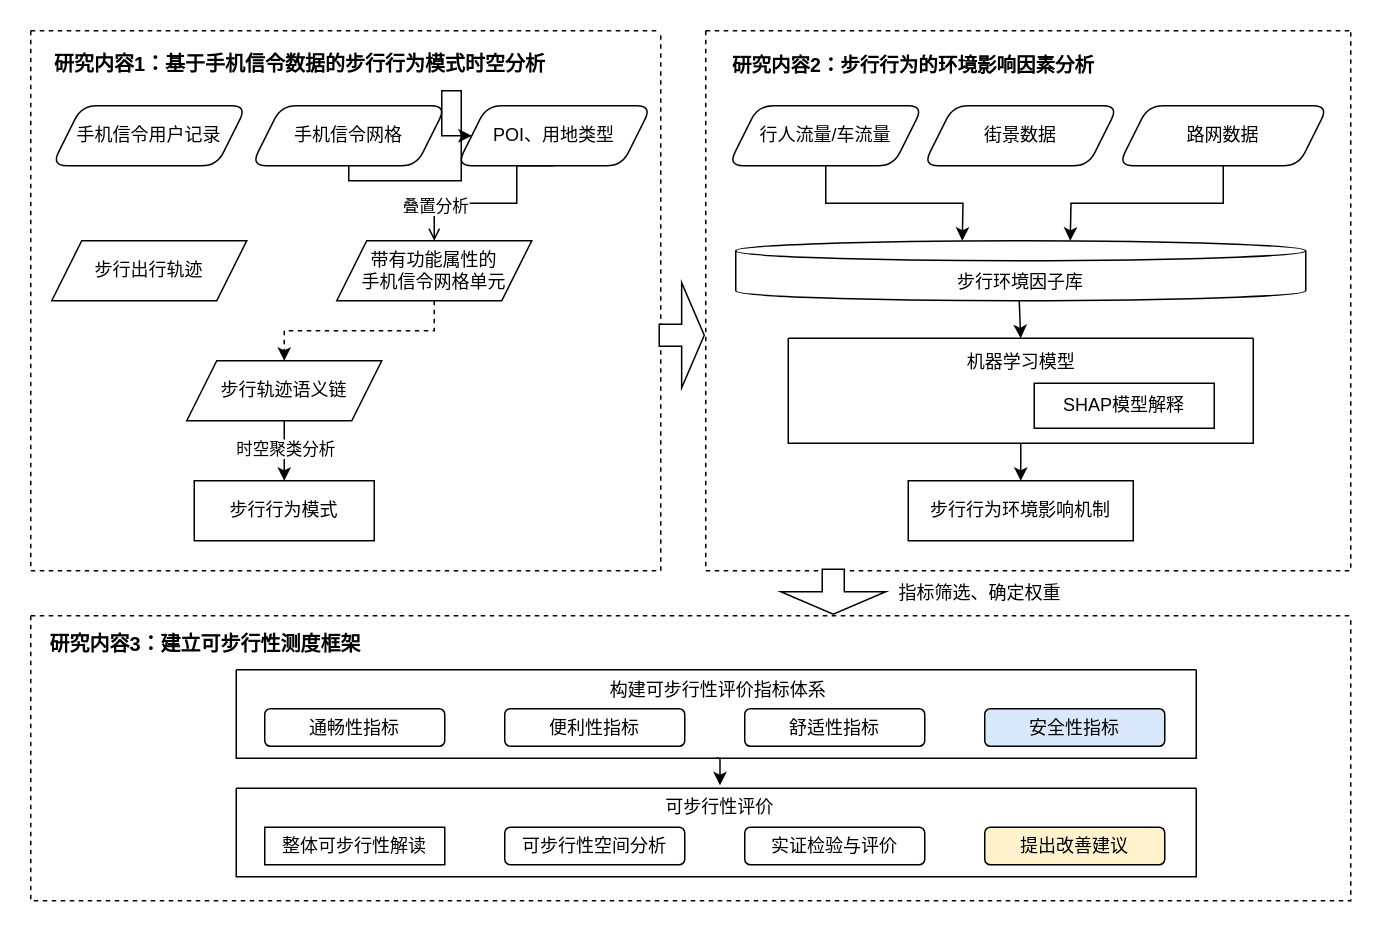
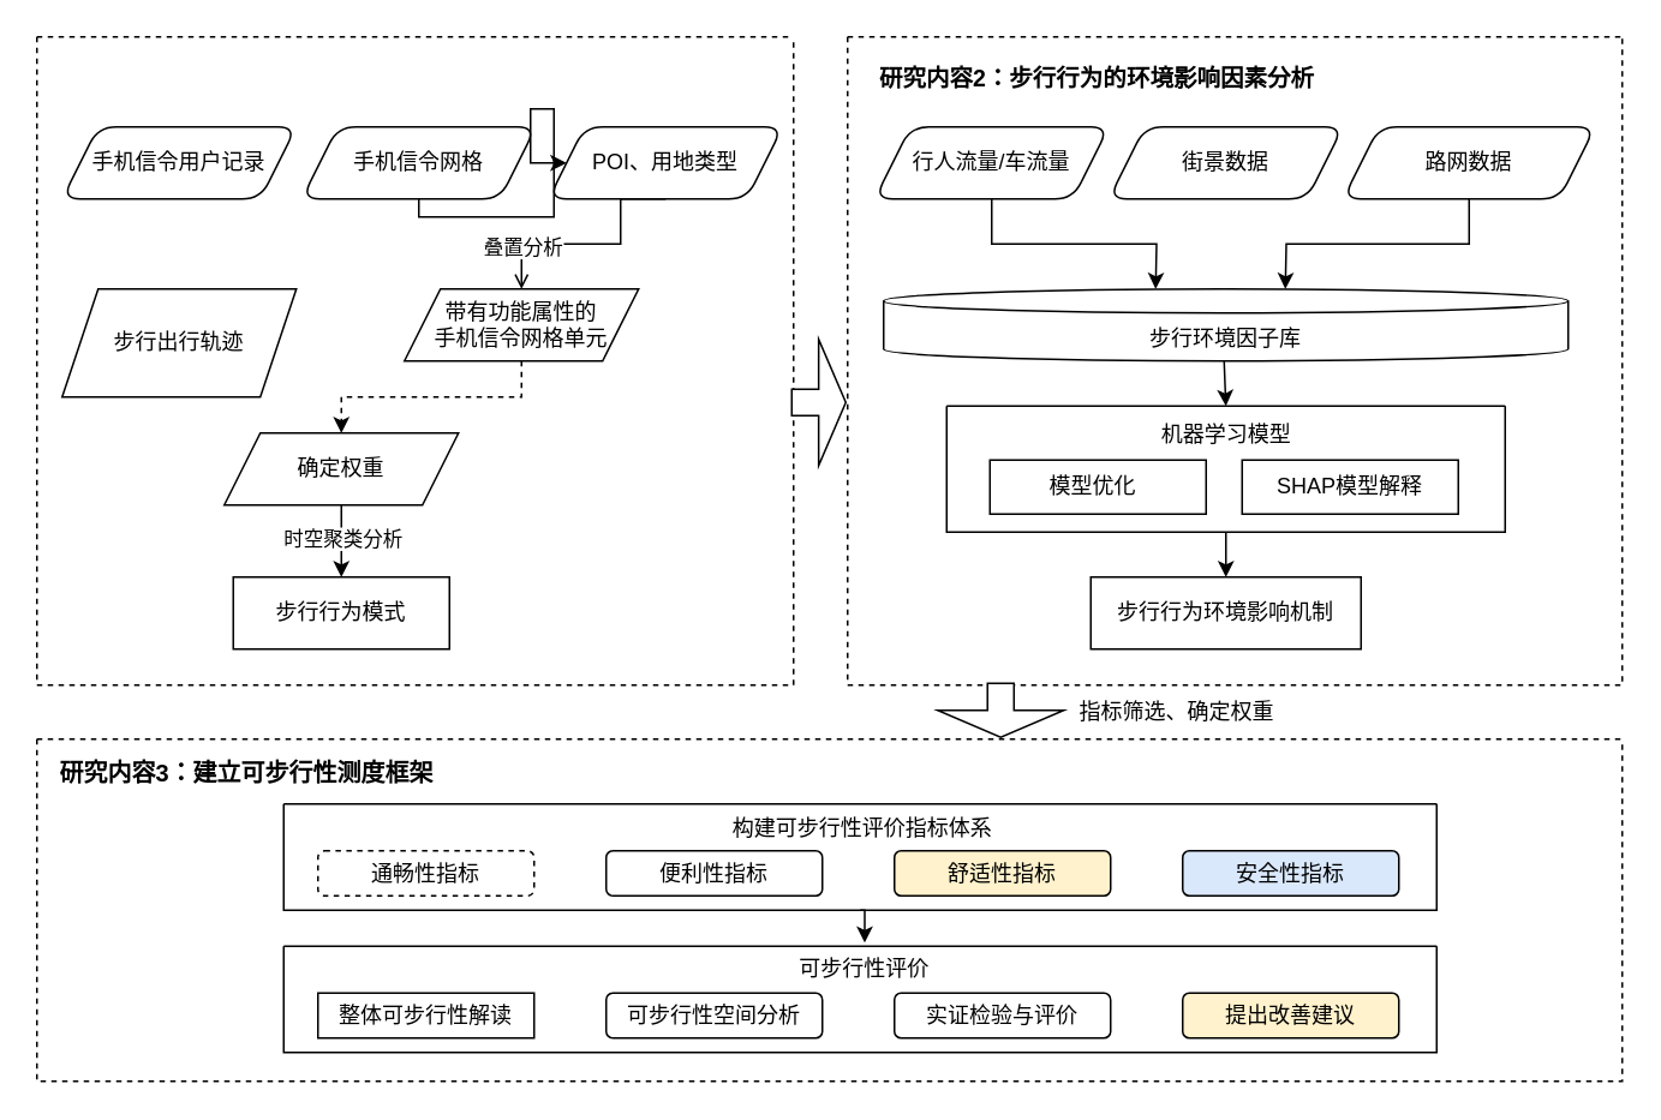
- <mxCell id="4" value="&lt;span style=&quot;font-size: 10.0pt&quot;&gt;研究内容1：基于手机信令数据的步行行为模式时空分析&lt;/span&gt;" style="text;whiteSpace=wrap;html=1;fontStyle=1" vertex="1" parent="2"><mxGeometry x="14" y="8" width="380" height="30" as="geometry" /></mxCell>
- <mxCell id="12" value="步行出行轨迹" style="shape=parallelogram;perimeter=parallelogramPerimeter;whiteSpace=wrap;html=1;fixedSize=1;" vertex="1" parent="2"><mxGeometry x="14" y="140" width="130" height="40" as="geometry" /></mxCell>
+ <mxCell id="12" value="步行出行轨迹" style="shape=parallelogram;perimeter=parallelogramPerimeter;whiteSpace=wrap;html=1;fixedSize=1;" vertex="1" parent="2"><mxGeometry x="14" y="140" width="130" height="60" as="geometry" /></mxCell>
- <mxCell id="9" value="步行轨迹语义链" style="shape=parallelogram;perimeter=parallelogramPerimeter;whiteSpace=wrap;html=1;fixedSize=1;" vertex="1" parent="2"><mxGeometry x="104" y="220" width="130" height="40" as="geometry" /></mxCell>
+ <mxCell id="9" value="确定权重" style="shape=parallelogram;perimeter=parallelogramPerimeter;whiteSpace=wrap;html=1;fixedSize=1;" vertex="1" parent="2"><mxGeometry x="104" y="220" width="130" height="40" as="geometry" /></mxCell>
+ <mxCell id="25" value="模型优化&lt;span style=&quot;white-space: pre&quot;&gt;&#09;&lt;/span&gt;" style="rounded=0;whiteSpace=wrap;html=1;" vertex="1" parent="23"><mxGeometry x="24" y="30" width="120" height="30" as="geometry" /></mxCell>
- <mxCell id="35" value="通畅性指标" style="rounded=1;whiteSpace=wrap;html=1;strokeWidth=1;" vertex="1" parent="33"><mxGeometry x="156" y="62" width="120" height="25" as="geometry" /></mxCell>
+ <mxCell id="35" value="通畅性指标" style="rounded=1;whiteSpace=wrap;html=1;strokeWidth=1;dashed=1;" vertex="1" parent="33"><mxGeometry x="156" y="62" width="120" height="25" as="geometry" /></mxCell>
- <mxCell id="37" value="舒适性指标" style="rounded=1;whiteSpace=wrap;html=1;strokeWidth=1;" vertex="1" parent="33"><mxGeometry x="476" y="62" width="120" height="25" as="geometry" /></mxCell>
+ <mxCell id="37" value="舒适性指标" style="rounded=1;whiteSpace=wrap;html=1;strokeWidth=1;fillColor=#fff2cc;" vertex="1" parent="33"><mxGeometry x="476" y="62" width="120" height="25" as="geometry" /></mxCell>
